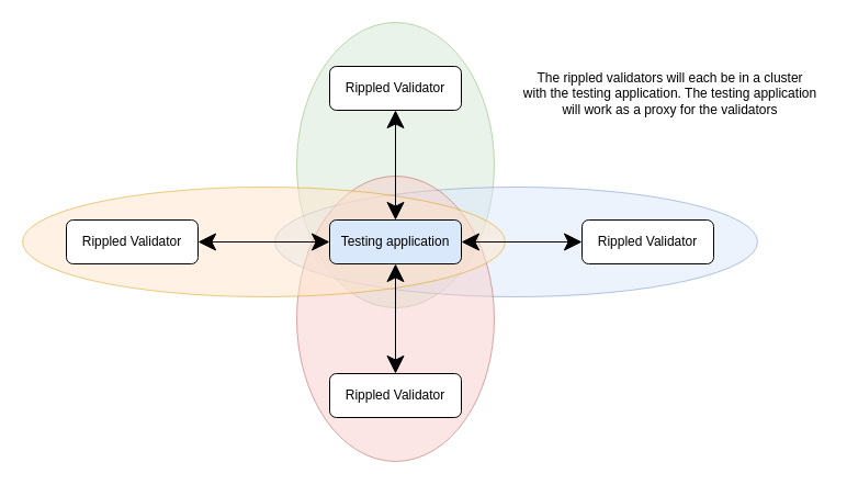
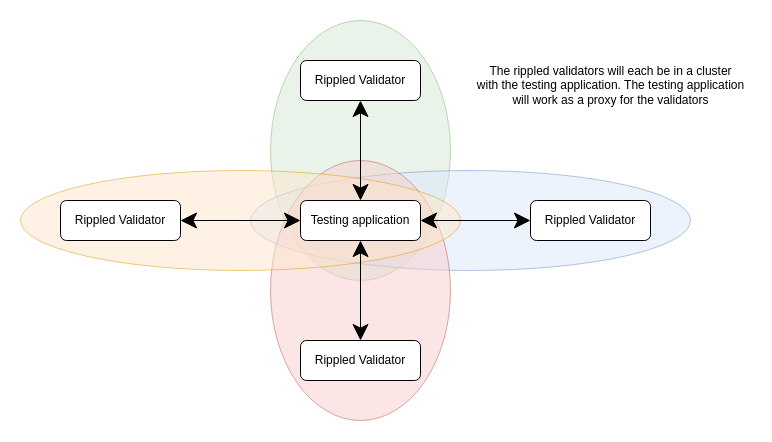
- <mxCell id="6" value="Testing application" style="rounded=1;whiteSpace=wrap;html=1;fontSize=12;glass=0;strokeWidth=1;shadow=0;fillColor=#dae8fc;" parent="1" vertex="1"><mxGeometry x="300" y="200" width="120" height="40" as="geometry" /></mxCell>
+ <mxCell id="6" value="Testing application" style="rounded=1;whiteSpace=wrap;html=1;fontSize=12;glass=0;strokeWidth=1;shadow=0;" parent="1" vertex="1"><mxGeometry x="300" y="200" width="120" height="40" as="geometry" /></mxCell>
